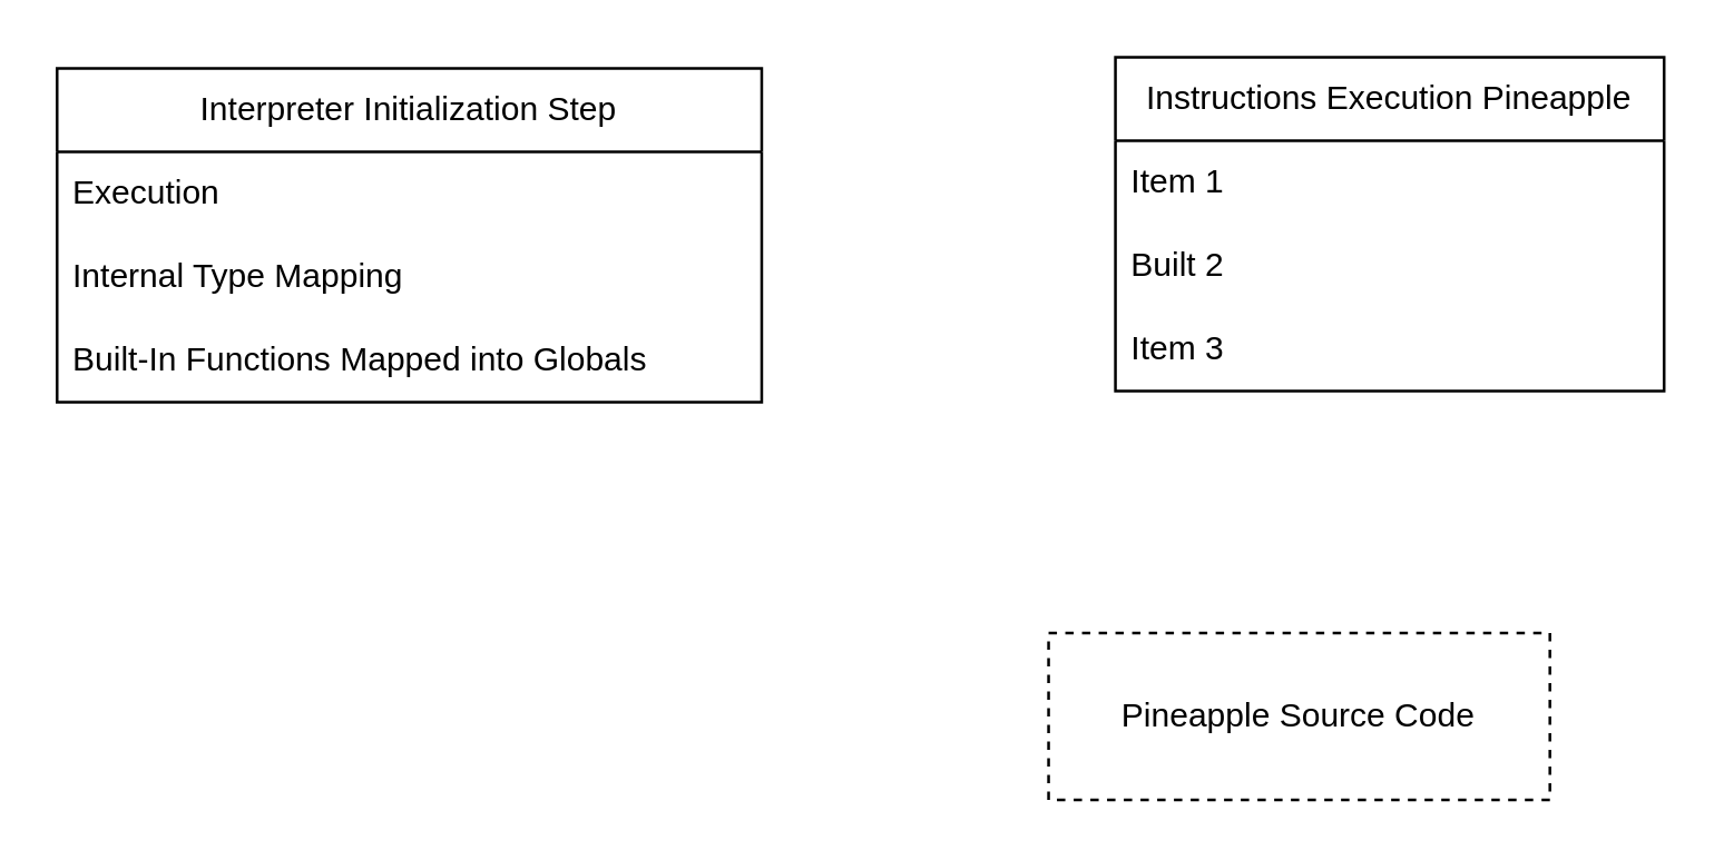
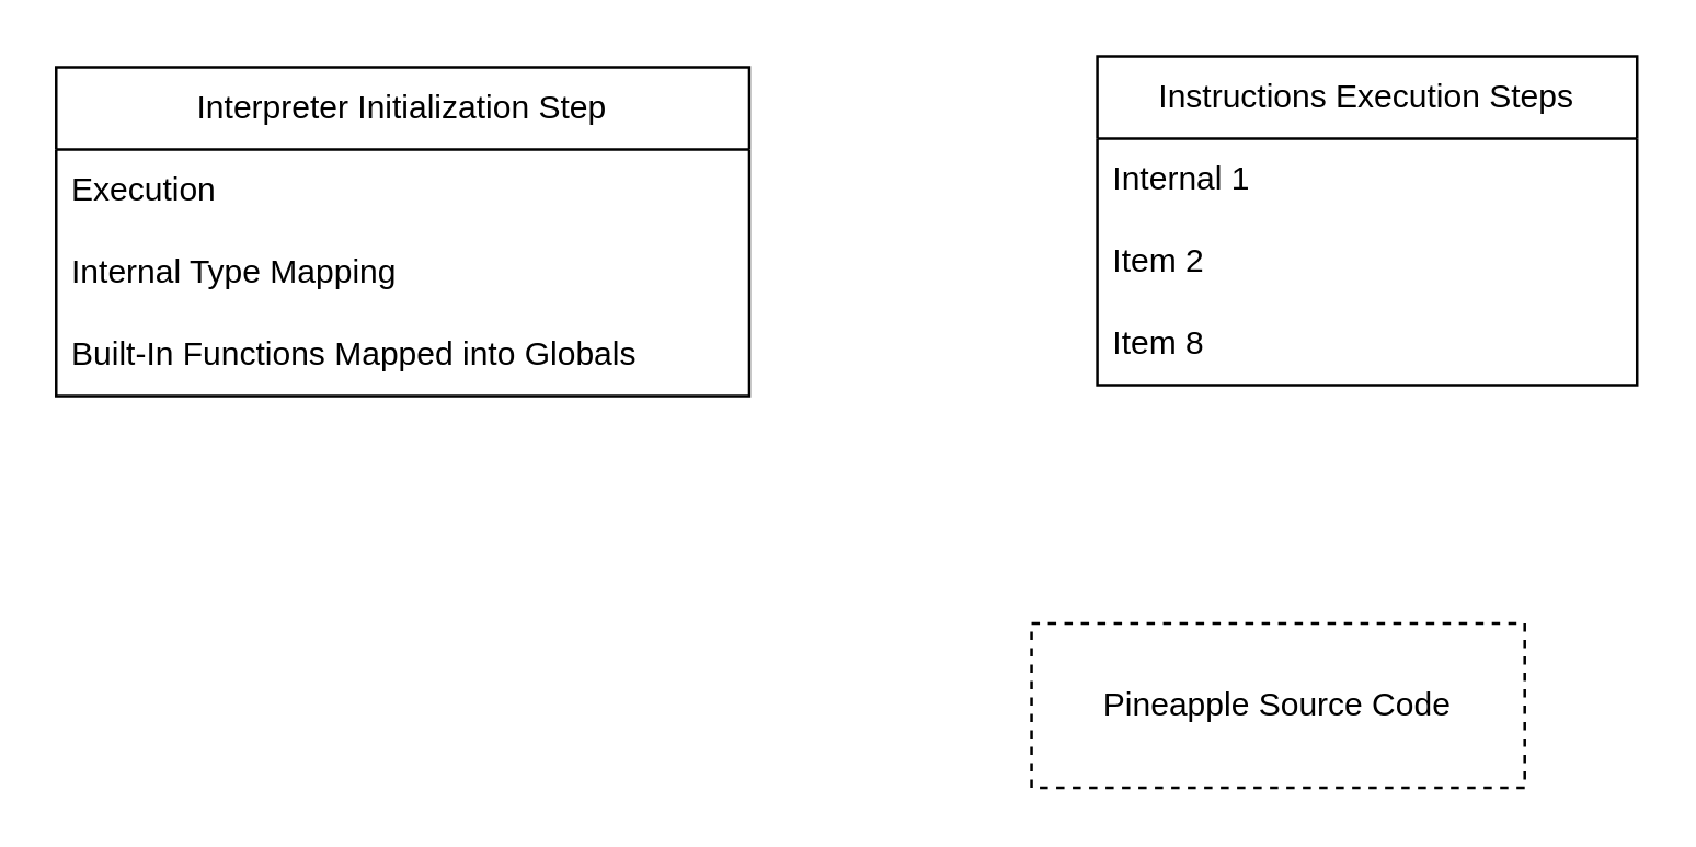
- <mxCell id="7" value="Instructions Execution Pineapple" style="swimlane;fontStyle=0;childLayout=stackLayout;horizontal=1;startSize=30;horizontalStack=0;resizeParent=1;resizeParentMax=0;resizeLast=0;collapsible=1;marginBottom=0;whiteSpace=wrap;html=1;" vertex="1" parent="1"><mxGeometry x="400" y="20" width="197" height="120" as="geometry" /></mxCell>
+ <mxCell id="7" value="Instructions Execution Steps" style="swimlane;fontStyle=0;childLayout=stackLayout;horizontal=1;startSize=30;horizontalStack=0;resizeParent=1;resizeParentMax=0;resizeLast=0;collapsible=1;marginBottom=0;whiteSpace=wrap;html=1;" vertex="1" parent="1"><mxGeometry x="400" y="20" width="197" height="120" as="geometry" /></mxCell>
- <mxCell id="8" value="Item 1" style="text;strokeColor=none;fillColor=none;align=left;verticalAlign=middle;spacingLeft=4;spacingRight=4;overflow=hidden;points=[[0,0.5],[1,0.5]];portConstraint=eastwest;rotatable=0;whiteSpace=wrap;html=1;" vertex="1" parent="7"><mxGeometry y="30" width="197" height="30" as="geometry" /></mxCell>
+ <mxCell id="8" value="Internal 1" style="text;strokeColor=none;fillColor=none;align=left;verticalAlign=middle;spacingLeft=4;spacingRight=4;overflow=hidden;points=[[0,0.5],[1,0.5]];portConstraint=eastwest;rotatable=0;whiteSpace=wrap;html=1;" vertex="1" parent="7"><mxGeometry y="30" width="197" height="30" as="geometry" /></mxCell>
- <mxCell id="9" value="Built 2" style="text;strokeColor=none;fillColor=none;align=left;verticalAlign=middle;spacingLeft=4;spacingRight=4;overflow=hidden;points=[[0,0.5],[1,0.5]];portConstraint=eastwest;rotatable=0;whiteSpace=wrap;html=1;" vertex="1" parent="7"><mxGeometry y="60" width="197" height="30" as="geometry" /></mxCell>
+ <mxCell id="9" value="Item 2" style="text;strokeColor=none;fillColor=none;align=left;verticalAlign=middle;spacingLeft=4;spacingRight=4;overflow=hidden;points=[[0,0.5],[1,0.5]];portConstraint=eastwest;rotatable=0;whiteSpace=wrap;html=1;" vertex="1" parent="7"><mxGeometry y="60" width="197" height="30" as="geometry" /></mxCell>
- <mxCell id="10" value="Item 3" style="text;strokeColor=none;fillColor=none;align=left;verticalAlign=middle;spacingLeft=4;spacingRight=4;overflow=hidden;points=[[0,0.5],[1,0.5]];portConstraint=eastwest;rotatable=0;whiteSpace=wrap;html=1;" vertex="1" parent="7"><mxGeometry y="90" width="197" height="30" as="geometry" /></mxCell>
+ <mxCell id="10" value="Item 8" style="text;strokeColor=none;fillColor=none;align=left;verticalAlign=middle;spacingLeft=4;spacingRight=4;overflow=hidden;points=[[0,0.5],[1,0.5]];portConstraint=eastwest;rotatable=0;whiteSpace=wrap;html=1;" vertex="1" parent="7"><mxGeometry y="90" width="197" height="30" as="geometry" /></mxCell>
